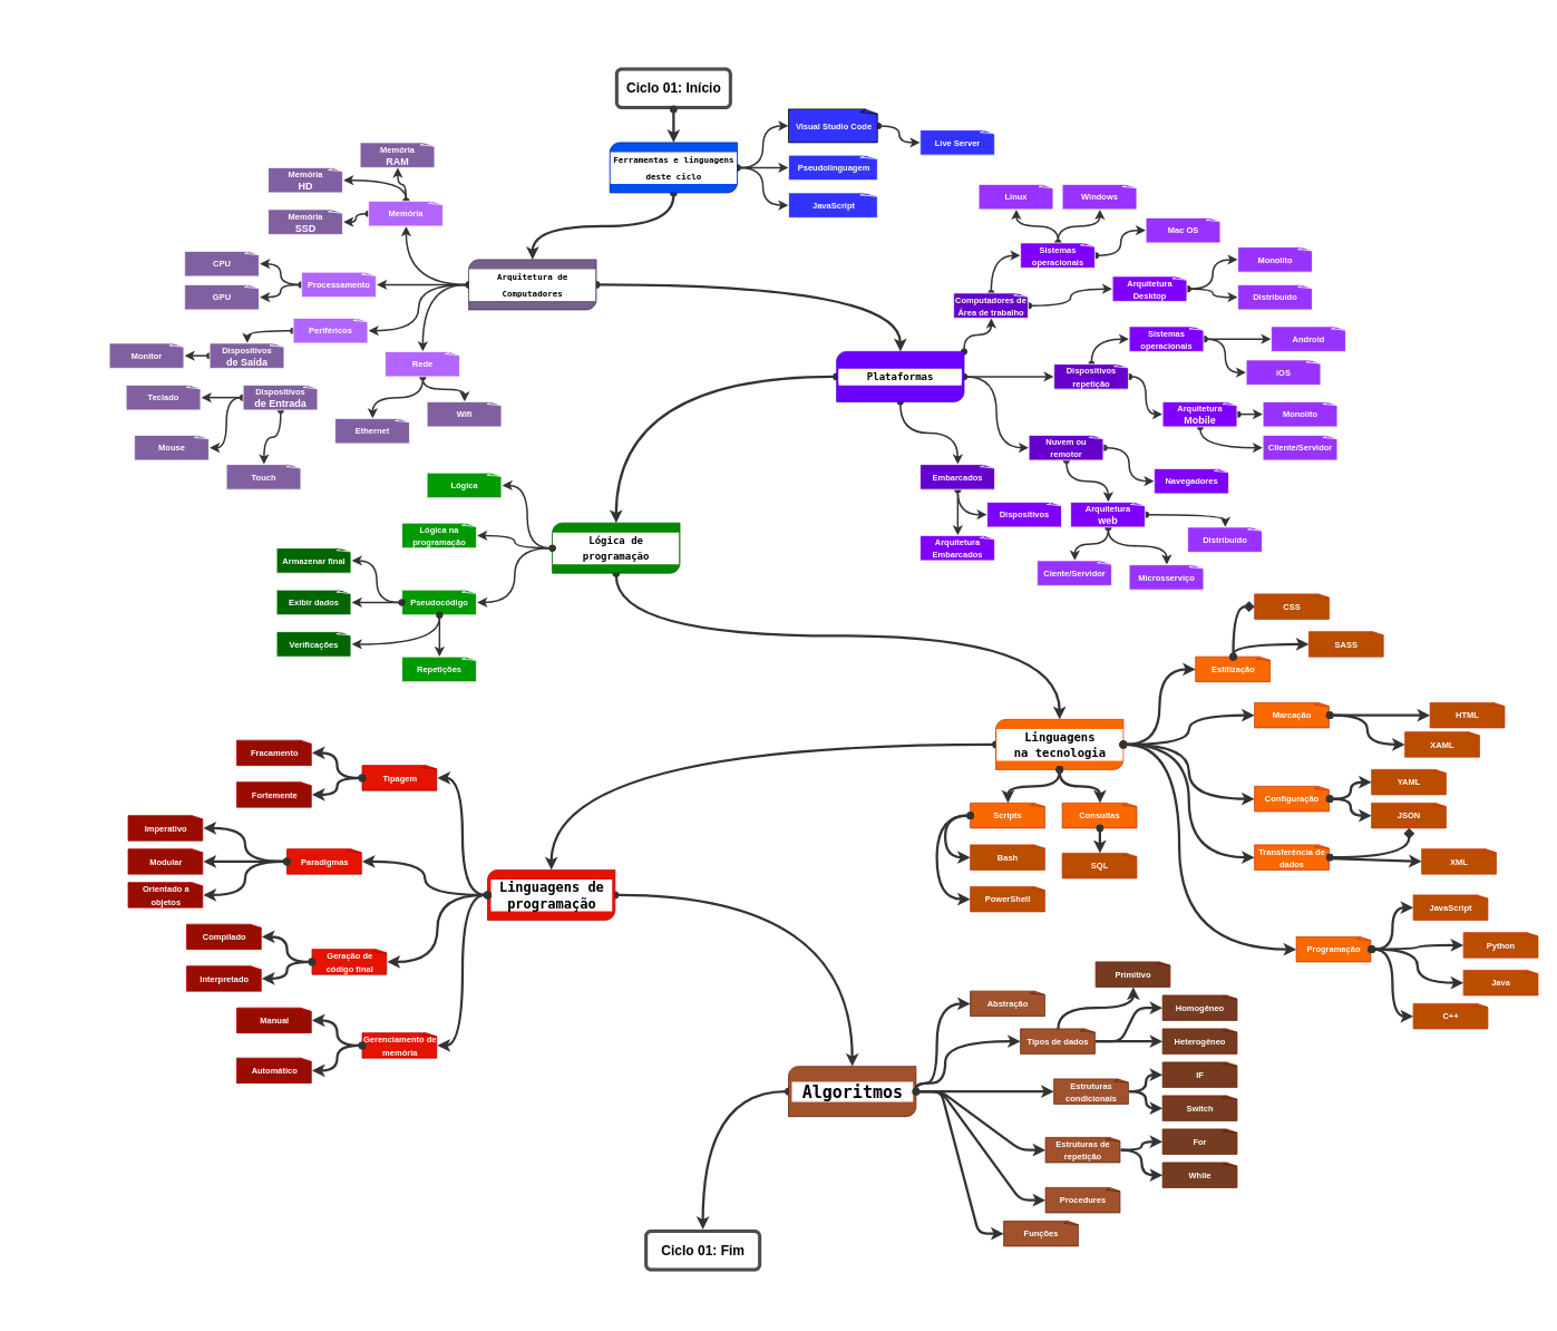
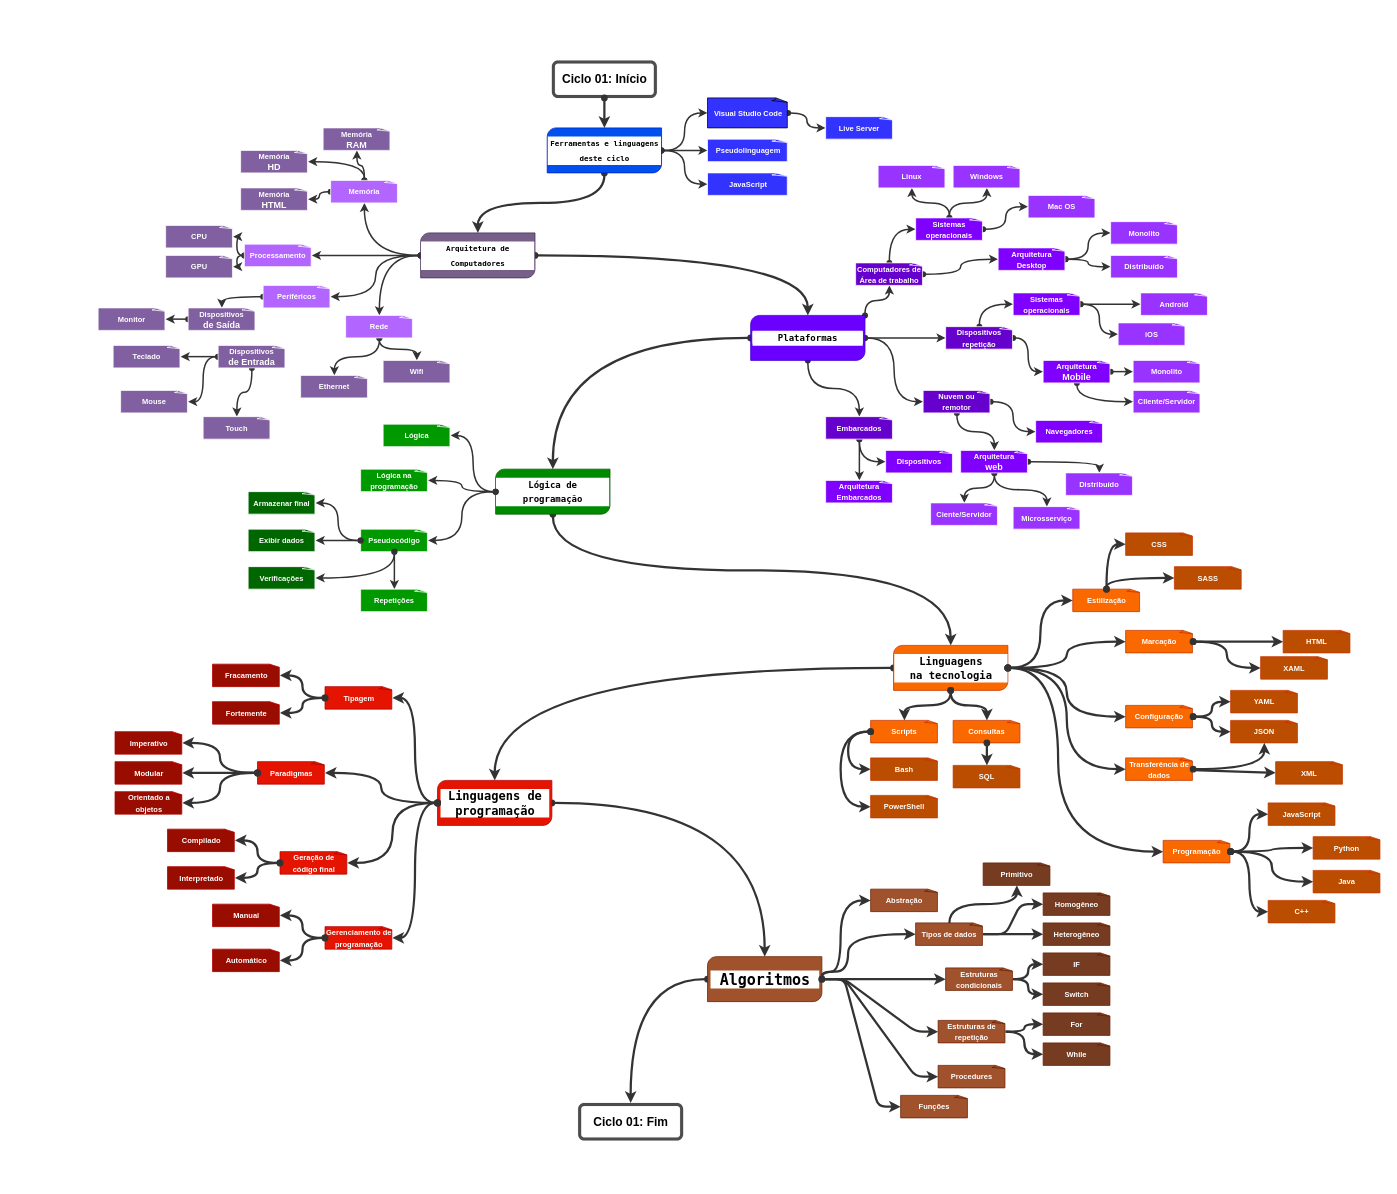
- <mxCell id="54" value="&lt;font&gt;&lt;font style=&quot;font-size: 10px;&quot;&gt;Memória&lt;br&gt;&lt;/font&gt;SSD&lt;br&gt;&lt;/font&gt;" style="whiteSpace=wrap;html=1;shape=mxgraph.basic.document;fillStyle=solid;fillColor=#8160A1;strokeColor=#FFFFFF;fontStyle=1;fontColor=#FFFFFF;" parent="1" vertex="1"><mxGeometry x="320" y="250" width="90" height="30" as="geometry" /></mxCell>
+ <mxCell id="54" value="&lt;font&gt;&lt;font style=&quot;font-size: 10px;&quot;&gt;Memória&lt;br&gt;&lt;/font&gt;HTML&lt;br&gt;&lt;/font&gt;" style="whiteSpace=wrap;html=1;shape=mxgraph.basic.document;fillStyle=solid;fillColor=#8160A1;strokeColor=#FFFFFF;fontStyle=1;fontColor=#FFFFFF;" parent="1" vertex="1"><mxGeometry x="320" y="250" width="90" height="30" as="geometry" /></mxCell>
- <mxCell id="46" value="&lt;font&gt;&lt;font style=&quot;font-size: 10px;&quot;&gt;Processamento&lt;/font&gt;&lt;br&gt;&lt;/font&gt;" style="whiteSpace=wrap;html=1;shape=mxgraph.basic.document;fillStyle=solid;fillColor=#B266FF;strokeColor=#FFFFFF;fontStyle=1;fontColor=#FFFFFF;" parent="1" vertex="1"><mxGeometry x="360" y="325" width="90" height="30" as="geometry" /></mxCell>
+ <mxCell id="46" value="&lt;font&gt;&lt;font style=&quot;font-size: 10px;&quot;&gt;Processamento&lt;/font&gt;&lt;br&gt;&lt;/font&gt;" style="whiteSpace=wrap;html=1;shape=mxgraph.basic.document;fillStyle=solid;fillColor=#B266FF;strokeColor=#FFFFFF;fontStyle=1;fontColor=#FFFFFF;" parent="1" vertex="1"><mxGeometry x="325" y="325" width="90" height="30" as="geometry" /></mxCell>
- <mxCell id="148" style="edgeStyle=orthogonalEdgeStyle;curved=1;html=1;entryX=0;entryY=0.5;entryDx=0;entryDy=0;entryPerimeter=0;strokeColor=#333333;startArrow=oval;startFill=1;strokeWidth=3;exitX=0.5;exitY=0;exitDx=0;exitDy=0;exitPerimeter=0;endArrow=diamond;" parent="1" source="131" target="139" edge="1"><mxGeometry relative="1" as="geometry"><mxPoint x="1353" y="870" as="sourcePoint" /><mxPoint x="1439.5" y="810" as="targetPoint" /></mxGeometry></mxCell>
+ <mxCell id="148" style="edgeStyle=orthogonalEdgeStyle;curved=1;html=1;entryX=0;entryY=0.5;entryDx=0;entryDy=0;entryPerimeter=0;strokeColor=#333333;startArrow=oval;startFill=1;strokeWidth=3;exitX=0.5;exitY=0;exitDx=0;exitDy=0;exitPerimeter=0;" parent="1" source="131" target="139" edge="1"><mxGeometry relative="1" as="geometry"><mxPoint x="1353" y="870" as="sourcePoint" /><mxPoint x="1439.5" y="810" as="targetPoint" /></mxGeometry></mxCell>
- <mxCell id="156" style="edgeStyle=orthogonalEdgeStyle;curved=1;html=1;entryX=0.5;entryY=1;entryDx=0;entryDy=0;entryPerimeter=0;strokeColor=#333333;startArrow=oval;startFill=1;strokeWidth=3;exitX=1;exitY=0.5;exitDx=0;exitDy=0;exitPerimeter=0;endArrow=diamond;" parent="1" source="135" target="152" edge="1"><mxGeometry relative="1" as="geometry"><mxPoint x="1600" y="965" as="sourcePoint" /><mxPoint x="1650" y="985" as="targetPoint" /></mxGeometry></mxCell>
+ <mxCell id="156" style="edgeStyle=orthogonalEdgeStyle;curved=1;html=1;entryX=0.5;entryY=1;entryDx=0;entryDy=0;entryPerimeter=0;strokeColor=#333333;startArrow=oval;startFill=1;strokeWidth=3;exitX=1;exitY=0.5;exitDx=0;exitDy=0;exitPerimeter=0;" parent="1" source="135" target="152" edge="1"><mxGeometry relative="1" as="geometry"><mxPoint x="1600" y="965" as="sourcePoint" /><mxPoint x="1650" y="985" as="targetPoint" /></mxGeometry></mxCell>
- <mxCell id="177" value="&lt;font&gt;&lt;span style=&quot;font-size: 10px;&quot;&gt;Gerenciamento de memória&lt;/span&gt;&lt;br&gt;&lt;/font&gt;" style="whiteSpace=wrap;html=1;shape=mxgraph.basic.document;fillStyle=solid;fillColor=#e51400;strokeColor=#B20000;fontStyle=1;fontColor=#ffffff;" parent="1" vertex="1"><mxGeometry x="432.5" y="1235" width="90" height="30" as="geometry" /></mxCell>
+ <mxCell id="177" value="&lt;font&gt;&lt;span style=&quot;font-size: 10px;&quot;&gt;Gerenciamento de programação&lt;/span&gt;&lt;br&gt;&lt;/font&gt;" style="whiteSpace=wrap;html=1;shape=mxgraph.basic.document;fillStyle=solid;fillColor=#e51400;strokeColor=#B20000;fontStyle=1;fontColor=#ffffff;" parent="1" vertex="1"><mxGeometry x="432.5" y="1235" width="90" height="30" as="geometry" /></mxCell>
